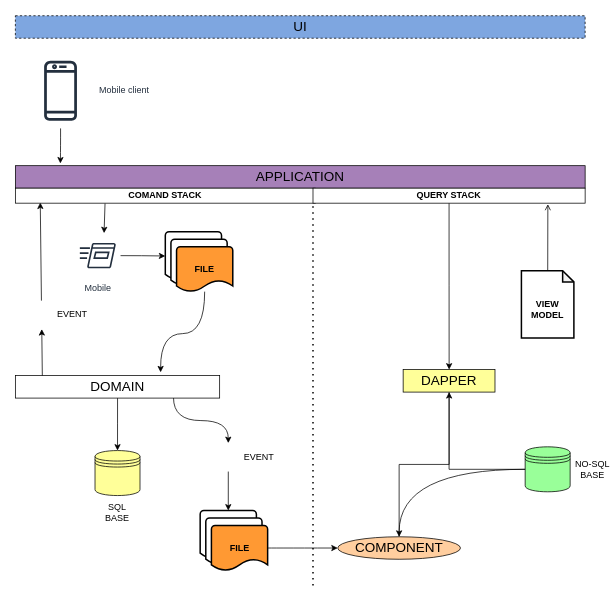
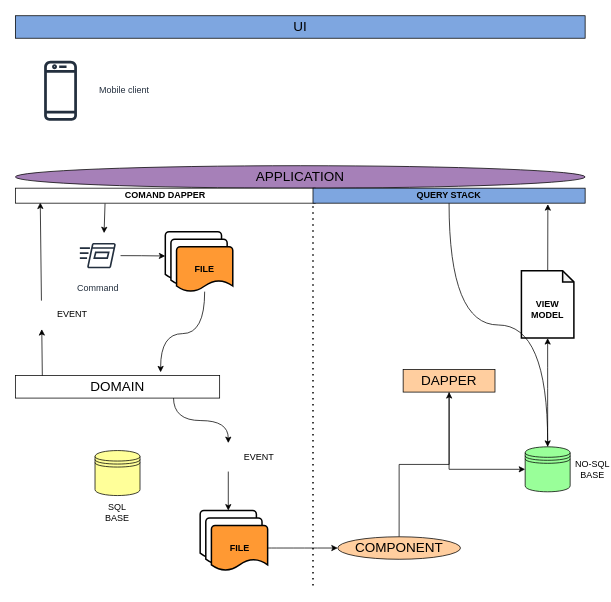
- <mxCell id="15" value="UI" style="rounded=0;whiteSpace=wrap;html=1;fontSize=18;fillColor=#7EA6E0;dashed=1;" vertex="1" parent="1"><mxGeometry x="20" y="20" width="760" height="30" as="geometry" /></mxCell>
+ <mxCell id="15" value="UI" style="rounded=0;whiteSpace=wrap;html=1;fontSize=18;fillColor=#7EA6E0;" vertex="1" parent="1"><mxGeometry x="20" y="20" width="760" height="30" as="geometry" /></mxCell>
- <mxCell id="2" style="edgeStyle=orthogonalEdgeStyle;curved=1;rounded=0;orthogonalLoop=1;jettySize=auto;html=1;entryX=0.079;entryY=-0.099;entryDx=0;entryDy=0;entryPerimeter=0;" edge="1" parent="1" source="3" target="12"><mxGeometry relative="1" as="geometry" /></mxCell>
- <mxCell id="12" value="APPLICATION" style="rounded=0;whiteSpace=wrap;html=1;fontSize=18;fillColor=#A680B8;" vertex="1" parent="1"><mxGeometry x="20" y="220" width="760" height="30" as="geometry" /></mxCell>
+ <mxCell id="12" value="APPLICATION" style="ellipse;whiteSpace=wrap;html=1;fontSize=18;fillColor=#A680B8;" vertex="1" parent="1"><mxGeometry x="20" y="220" width="760" height="30" as="geometry" /></mxCell>
- <mxCell id="37" value="&lt;b&gt;COMAND STACK&lt;/b&gt;" style="rounded=0;whiteSpace=wrap;html=1;fontSize=12;" vertex="1" parent="1"><mxGeometry x="20" y="250" width="400" height="20" as="geometry" /></mxCell>
+ <mxCell id="37" value="&lt;b&gt;COMAND DAPPER&lt;/b&gt;" style="rounded=0;whiteSpace=wrap;html=1;fontSize=12;" vertex="1" parent="1"><mxGeometry x="20" y="250" width="400" height="20" as="geometry" /></mxCell>
- <mxCell id="38" value="&lt;b&gt;QUERY STACK&lt;/b&gt;" style="rounded=0;whiteSpace=wrap;html=1;fontSize=12;" vertex="1" parent="1"><mxGeometry x="417" y="250" width="363" height="20" as="geometry" /></mxCell>
+ <mxCell id="38" value="&lt;b&gt;QUERY STACK&lt;/b&gt;" style="rounded=0;whiteSpace=wrap;html=1;fontSize=12;fillColor=#7ea6e0;" vertex="1" parent="1"><mxGeometry x="417" y="250" width="363" height="20" as="geometry" /></mxCell>
- <mxCell id="35" style="rounded=0;orthogonalLoop=1;jettySize=auto;html=1;fontSize=12;entryX=0.863;entryY=1.068;entryDx=0;entryDy=0;entryPerimeter=0;endArrow=open;" edge="1" parent="1" source="36" target="38"><mxGeometry relative="1" as="geometry"><mxPoint x="730" y="253" as="targetPoint" /></mxGeometry></mxCell>
+ <mxCell id="35" style="rounded=0;orthogonalLoop=1;jettySize=auto;html=1;fontSize=12;entryX=0.863;entryY=1.068;entryDx=0;entryDy=0;entryPerimeter=0;" edge="1" parent="1" source="36" target="38"><mxGeometry relative="1" as="geometry"><mxPoint x="730" y="253" as="targetPoint" /></mxGeometry></mxCell>
- <mxCell id="11" style="edgeStyle=orthogonalEdgeStyle;rounded=0;orthogonalLoop=1;jettySize=auto;html=1;fontSize=12;curved=1;" edge="1" parent="1" source="38" target="34"><mxGeometry relative="1" as="geometry" /></mxCell>
+ <mxCell id="11" style="edgeStyle=orthogonalEdgeStyle;rounded=0;orthogonalLoop=1;jettySize=auto;html=1;fontSize=12;curved=1;" edge="1" parent="1" source="38" target="32"><mxGeometry relative="1" as="geometry" /></mxCell>
- <mxCell id="14" value="Mobile" style="outlineConnect=0;fontColor=#232F3E;gradientColor=none;strokeColor=#232F3E;fillColor=#ffffff;dashed=0;verticalLabelPosition=bottom;verticalAlign=top;align=center;html=1;fontSize=12;fontStyle=0;aspect=fixed;shape=mxgraph.aws4.resourceIcon;resIcon=mxgraph.aws4.run_command;" vertex="1" parent="1"><mxGeometry x="100" y="310" width="60" height="60" as="geometry" /></mxCell>
+ <mxCell id="14" value="Command" style="outlineConnect=0;fontColor=#232F3E;gradientColor=none;strokeColor=#232F3E;fillColor=#ffffff;dashed=0;verticalLabelPosition=bottom;verticalAlign=top;align=center;html=1;fontSize=12;fontStyle=0;aspect=fixed;shape=mxgraph.aws4.resourceIcon;resIcon=mxgraph.aws4.run_command;" vertex="1" parent="1"><mxGeometry x="100" y="310" width="60" height="60" as="geometry" /></mxCell>
- <mxCell id="34" value="DAPPER" style="rounded=0;whiteSpace=wrap;html=1;fontSize=18;fillColor=#ffff99;" vertex="1" parent="1"><mxGeometry x="537.25" y="492" width="122.5" height="30" as="geometry" /></mxCell>
+ <mxCell id="34" value="DAPPER" style="rounded=0;whiteSpace=wrap;html=1;fontSize=18;fillColor=#FFCE9F;" vertex="1" parent="1"><mxGeometry x="537.25" y="492" width="122.5" height="30" as="geometry" /></mxCell>
- <mxCell id="4" style="edgeStyle=orthogonalEdgeStyle;curved=1;rounded=0;orthogonalLoop=1;jettySize=auto;html=1;entryX=0.5;entryY=0;entryDx=0;entryDy=0;" edge="1" parent="1" source="18" target="5"><mxGeometry relative="1" as="geometry"><mxPoint x="280" y="429.4" as="sourcePoint" /></mxGeometry></mxCell>
- <mxCell id="33" style="edgeStyle=orthogonalEdgeStyle;rounded=0;orthogonalLoop=1;jettySize=auto;html=1;entryX=0;entryY=0.5;entryDx=0;entryDy=0;fontSize=12;exitX=0.5;exitY=1;exitDx=0;exitDy=0;endArrow=none;" edge="1" parent="1" source="34" target="32"><mxGeometry relative="1" as="geometry"><Array as="points"><mxPoint x="599" y="625" /></Array></mxGeometry></mxCell>
+ <mxCell id="33" style="edgeStyle=orthogonalEdgeStyle;rounded=0;orthogonalLoop=1;jettySize=auto;html=1;entryX=0;entryY=0.5;entryDx=0;entryDy=0;fontSize=12;exitX=0.5;exitY=1;exitDx=0;exitDy=0;" edge="1" parent="1" source="34" target="32"><mxGeometry relative="1" as="geometry"><Array as="points"><mxPoint x="599" y="625" /></Array></mxGeometry></mxCell>
- <mxCell id="31" style="edgeStyle=orthogonalEdgeStyle;curved=1;rounded=0;orthogonalLoop=1;jettySize=auto;html=1;fontSize=12;" edge="1" parent="1" source="32" target="29"><mxGeometry relative="1" as="geometry" /></mxCell>
+ <mxCell id="31" style="edgeStyle=orthogonalEdgeStyle;curved=1;rounded=0;orthogonalLoop=1;jettySize=auto;html=1;entryX=0.5;entryY=1;entryDx=0;entryDy=0;entryPerimeter=0;fontSize=12;" edge="1" parent="1" source="32" target="36"><mxGeometry relative="1" as="geometry" /></mxCell>
